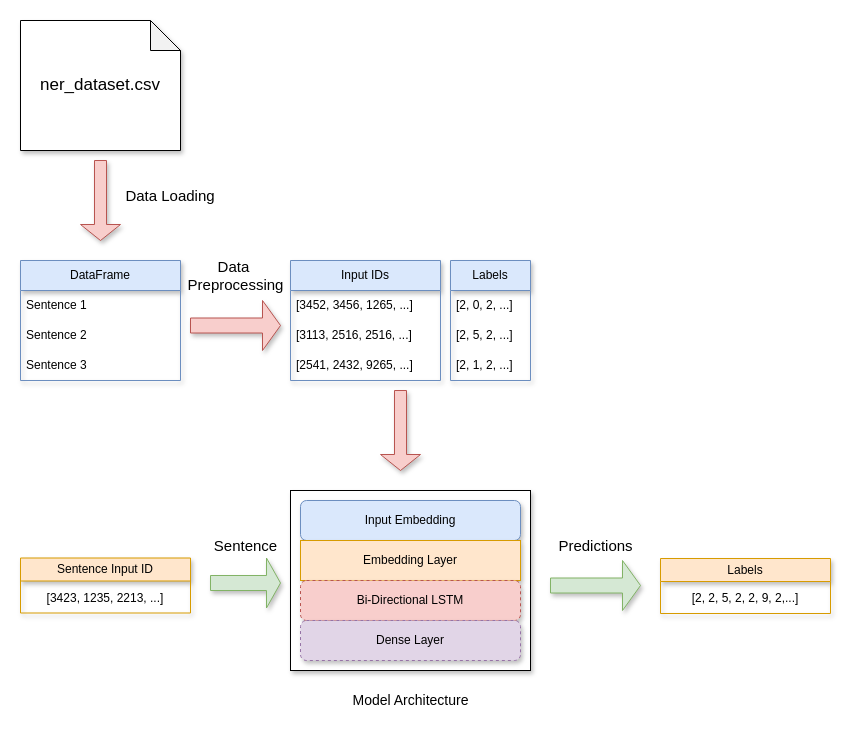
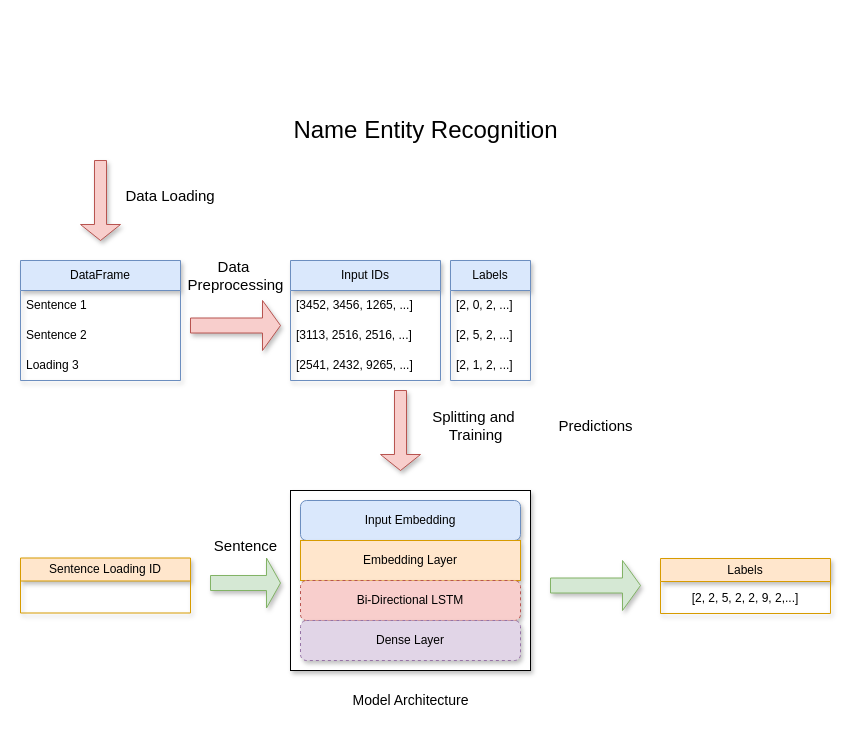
- <mxCell id="3" value="&lt;font style=&quot;font-size: 17px;&quot;&gt;ner_dataset.csv&lt;/font&gt;" style="shape=note;whiteSpace=wrap;html=1;backgroundOutline=1;darkOpacity=0.05;shadow=1;" vertex="1" parent="1"><mxGeometry y="20" width="160" height="130" as="geometry" x="20" /></mxCell>
+ <mxCell id="37" value="&lt;font style=&quot;font-size: 24px;&quot;&gt;Name Entity Recognition&lt;/font&gt;" style="text;html=1;align=center;verticalAlign=middle;resizable=0;points=[];autosize=1;strokeColor=none;fillColor=none;" vertex="1" parent="1"><mxGeometry x="280" y="110" width="290" height="40" as="geometry" /></mxCell>
- <mxCell id="8" value="Sentence 3" style="text;strokeColor=none;fillColor=none;align=left;verticalAlign=middle;spacingLeft=4;spacingRight=4;overflow=hidden;points=[[0,0.5],[1,0.5]];portConstraint=eastwest;rotatable=0;whiteSpace=wrap;html=1;" vertex="1" parent="5"><mxGeometry y="90" width="160" height="30" as="geometry" /></mxCell>
+ <mxCell id="8" value="Loading 3" style="text;strokeColor=none;fillColor=none;align=left;verticalAlign=middle;spacingLeft=4;spacingRight=4;overflow=hidden;points=[[0,0.5],[1,0.5]];portConstraint=eastwest;rotatable=0;whiteSpace=wrap;html=1;" vertex="1" parent="5"><mxGeometry y="90" width="160" height="30" as="geometry" /></mxCell>
+ <mxCell id="33" value="&lt;font style=&quot;font-size: 15px;&quot;&gt;Splitting and&amp;nbsp;&lt;/font&gt;&lt;div style=&quot;font-size: 15px;&quot;&gt;&lt;font style=&quot;font-size: 15px;&quot;&gt;Training&lt;/font&gt;&lt;/div&gt;" style="text;html=1;align=center;verticalAlign=middle;resizable=0;points=[];autosize=1;strokeColor=none;fillColor=none;" vertex="1" parent="1"><mxGeometry x="420" y="400" width="110" height="50" as="geometry" /></mxCell>
- <mxCell id="35" value="&lt;font style=&quot;font-size: 15px;&quot;&gt;Predictions&lt;/font&gt;" style="text;html=1;align=center;verticalAlign=middle;resizable=0;points=[];autosize=1;strokeColor=none;fillColor=none;" vertex="1" parent="1"><mxGeometry x="545" y="530" width="100" height="30" as="geometry" /></mxCell>
+ <mxCell id="35" value="&lt;font style=&quot;font-size: 15px;&quot;&gt;Predictions&lt;/font&gt;" style="text;html=1;align=center;verticalAlign=middle;resizable=0;points=[];autosize=1;strokeColor=none;fillColor=none;" vertex="1" parent="1"><mxGeometry x="545" y="410" width="100" height="30" as="geometry" /></mxCell>
- <mxCell id="25" value="&lt;span style=&quot;font-weight: normal;&quot;&gt;Sentence Input ID&lt;/span&gt;" style="swimlane;whiteSpace=wrap;html=1;shadow=1;fillColor=#ffe6cc;strokeColor=#d79b00;" vertex="1" parent="1"><mxGeometry y="557.5" width="170" height="55" as="geometry" x="20" /></mxCell>
+ <mxCell id="25" value="&lt;span style=&quot;font-weight: normal;&quot;&gt;Sentence Loading ID&lt;/span&gt;" style="swimlane;whiteSpace=wrap;html=1;shadow=1;fillColor=#ffe6cc;strokeColor=#d79b00;" vertex="1" parent="1"><mxGeometry y="557.5" width="170" height="55" as="geometry" x="20" /></mxCell>
- <mxCell id="26" value="&lt;span style=&quot;text-align: left;&quot;&gt;[3423, 1235, 2213, ...]&lt;/span&gt;" style="text;html=1;align=center;verticalAlign=middle;whiteSpace=wrap;rounded=0;" vertex="1" parent="25"><mxGeometry x="20" y="25" width="130" height="30" as="geometry" /></mxCell>
